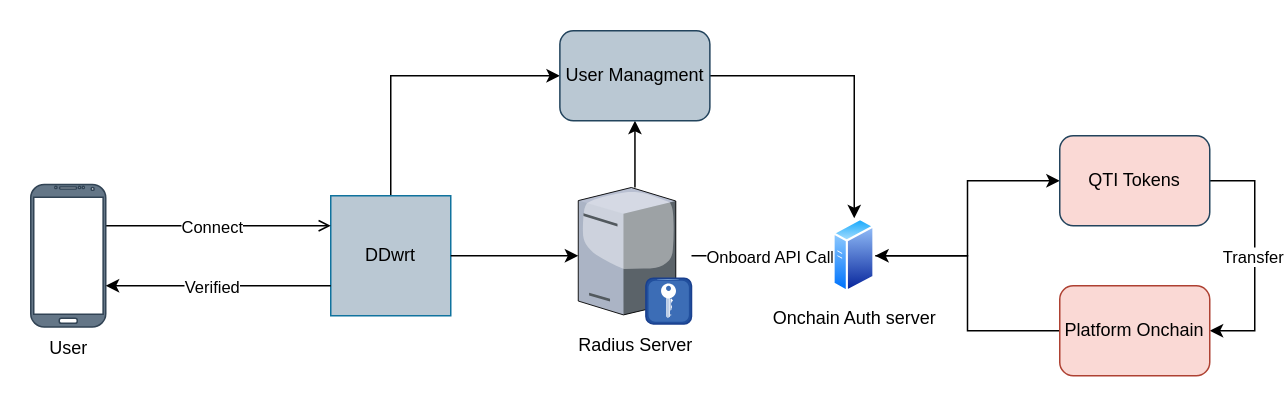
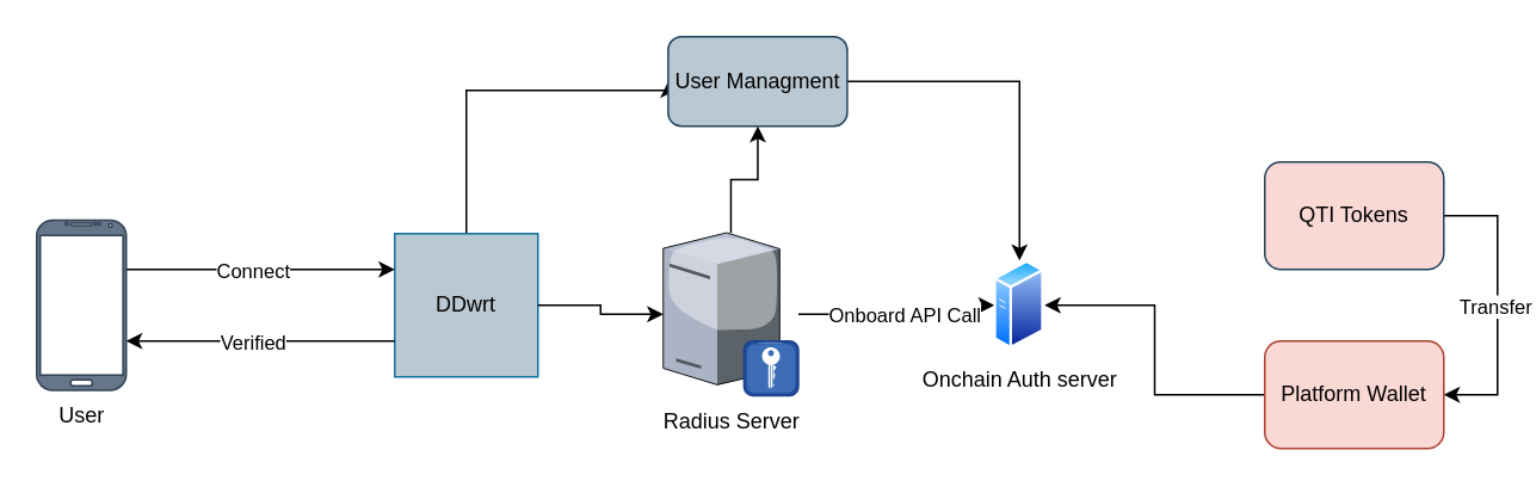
- <mxCell id="22" value="User Managment" style="rounded=1;whiteSpace=wrap;html=1;fillColor=#bac8d3;strokeColor=#23445d;" vertex="1" parent="1"><mxGeometry x="372.75" y="20" width="100" height="60" as="geometry" /></mxCell>
+ <mxCell id="22" value="User Managment" style="rounded=1;whiteSpace=wrap;html=1;fillColor=#bac8d3;strokeColor=#23445d;" vertex="1" parent="1"><mxGeometry x="372.75" y="20" width="100" height="50" as="geometry" /></mxCell>
- <mxCell id="9" style="edgeStyle=orthogonalEdgeStyle;rounded=0;orthogonalLoop=1;jettySize=auto;html=1;entryX=0;entryY=0.5;entryDx=0;entryDy=0;" edge="1" parent="1" source="10" target="13"><mxGeometry relative="1" as="geometry" /></mxCell>
- <mxCell id="6" style="edgeStyle=orthogonalEdgeStyle;rounded=0;orthogonalLoop=1;jettySize=auto;html=1;endArrow=open;" edge="1" parent="1" source="8" target="5"><mxGeometry relative="1" as="geometry"><Array as="points"><mxPoint x="180" y="150" /><mxPoint x="180" y="150" /></Array></mxGeometry></mxCell>
+ <mxCell id="6" style="edgeStyle=orthogonalEdgeStyle;rounded=0;orthogonalLoop=1;jettySize=auto;html=1;" edge="1" parent="1" source="8" target="5"><mxGeometry relative="1" as="geometry"><Array as="points"><mxPoint x="180" y="150" /><mxPoint x="180" y="150" /></Array></mxGeometry></mxCell>
- <mxCell id="20" value="Radius Server" style="verticalLabelPosition=bottom;sketch=0;aspect=fixed;html=1;verticalAlign=top;strokeColor=none;align=center;outlineConnect=0;shape=mxgraph.citrix.radius_server;" vertex="1" parent="1"><mxGeometry x="385" y="124.5" width="75.5" height="91" as="geometry" /></mxCell>
+ <mxCell id="20" value="Radius Server" style="verticalLabelPosition=bottom;sketch=0;aspect=fixed;html=1;verticalAlign=top;strokeColor=none;align=center;outlineConnect=0;shape=mxgraph.citrix.radius_server;" vertex="1" parent="1"><mxGeometry x="370" y="129.5" width="75.5" height="91" as="geometry" /></mxCell>
- <mxCell id="15" value="Platform Onchain" style="rounded=1;whiteSpace=wrap;html=1;fillColor=#fad9d5;strokeColor=#ae4132;" vertex="1" parent="1"><mxGeometry x="706" y="190" width="100" height="60" as="geometry" /></mxCell>
+ <mxCell id="15" value="Platform Wallet" style="rounded=1;whiteSpace=wrap;html=1;fillColor=#fad9d5;strokeColor=#ae4132;" vertex="1" parent="1"><mxGeometry x="706" y="190" width="100" height="60" as="geometry" /></mxCell>
